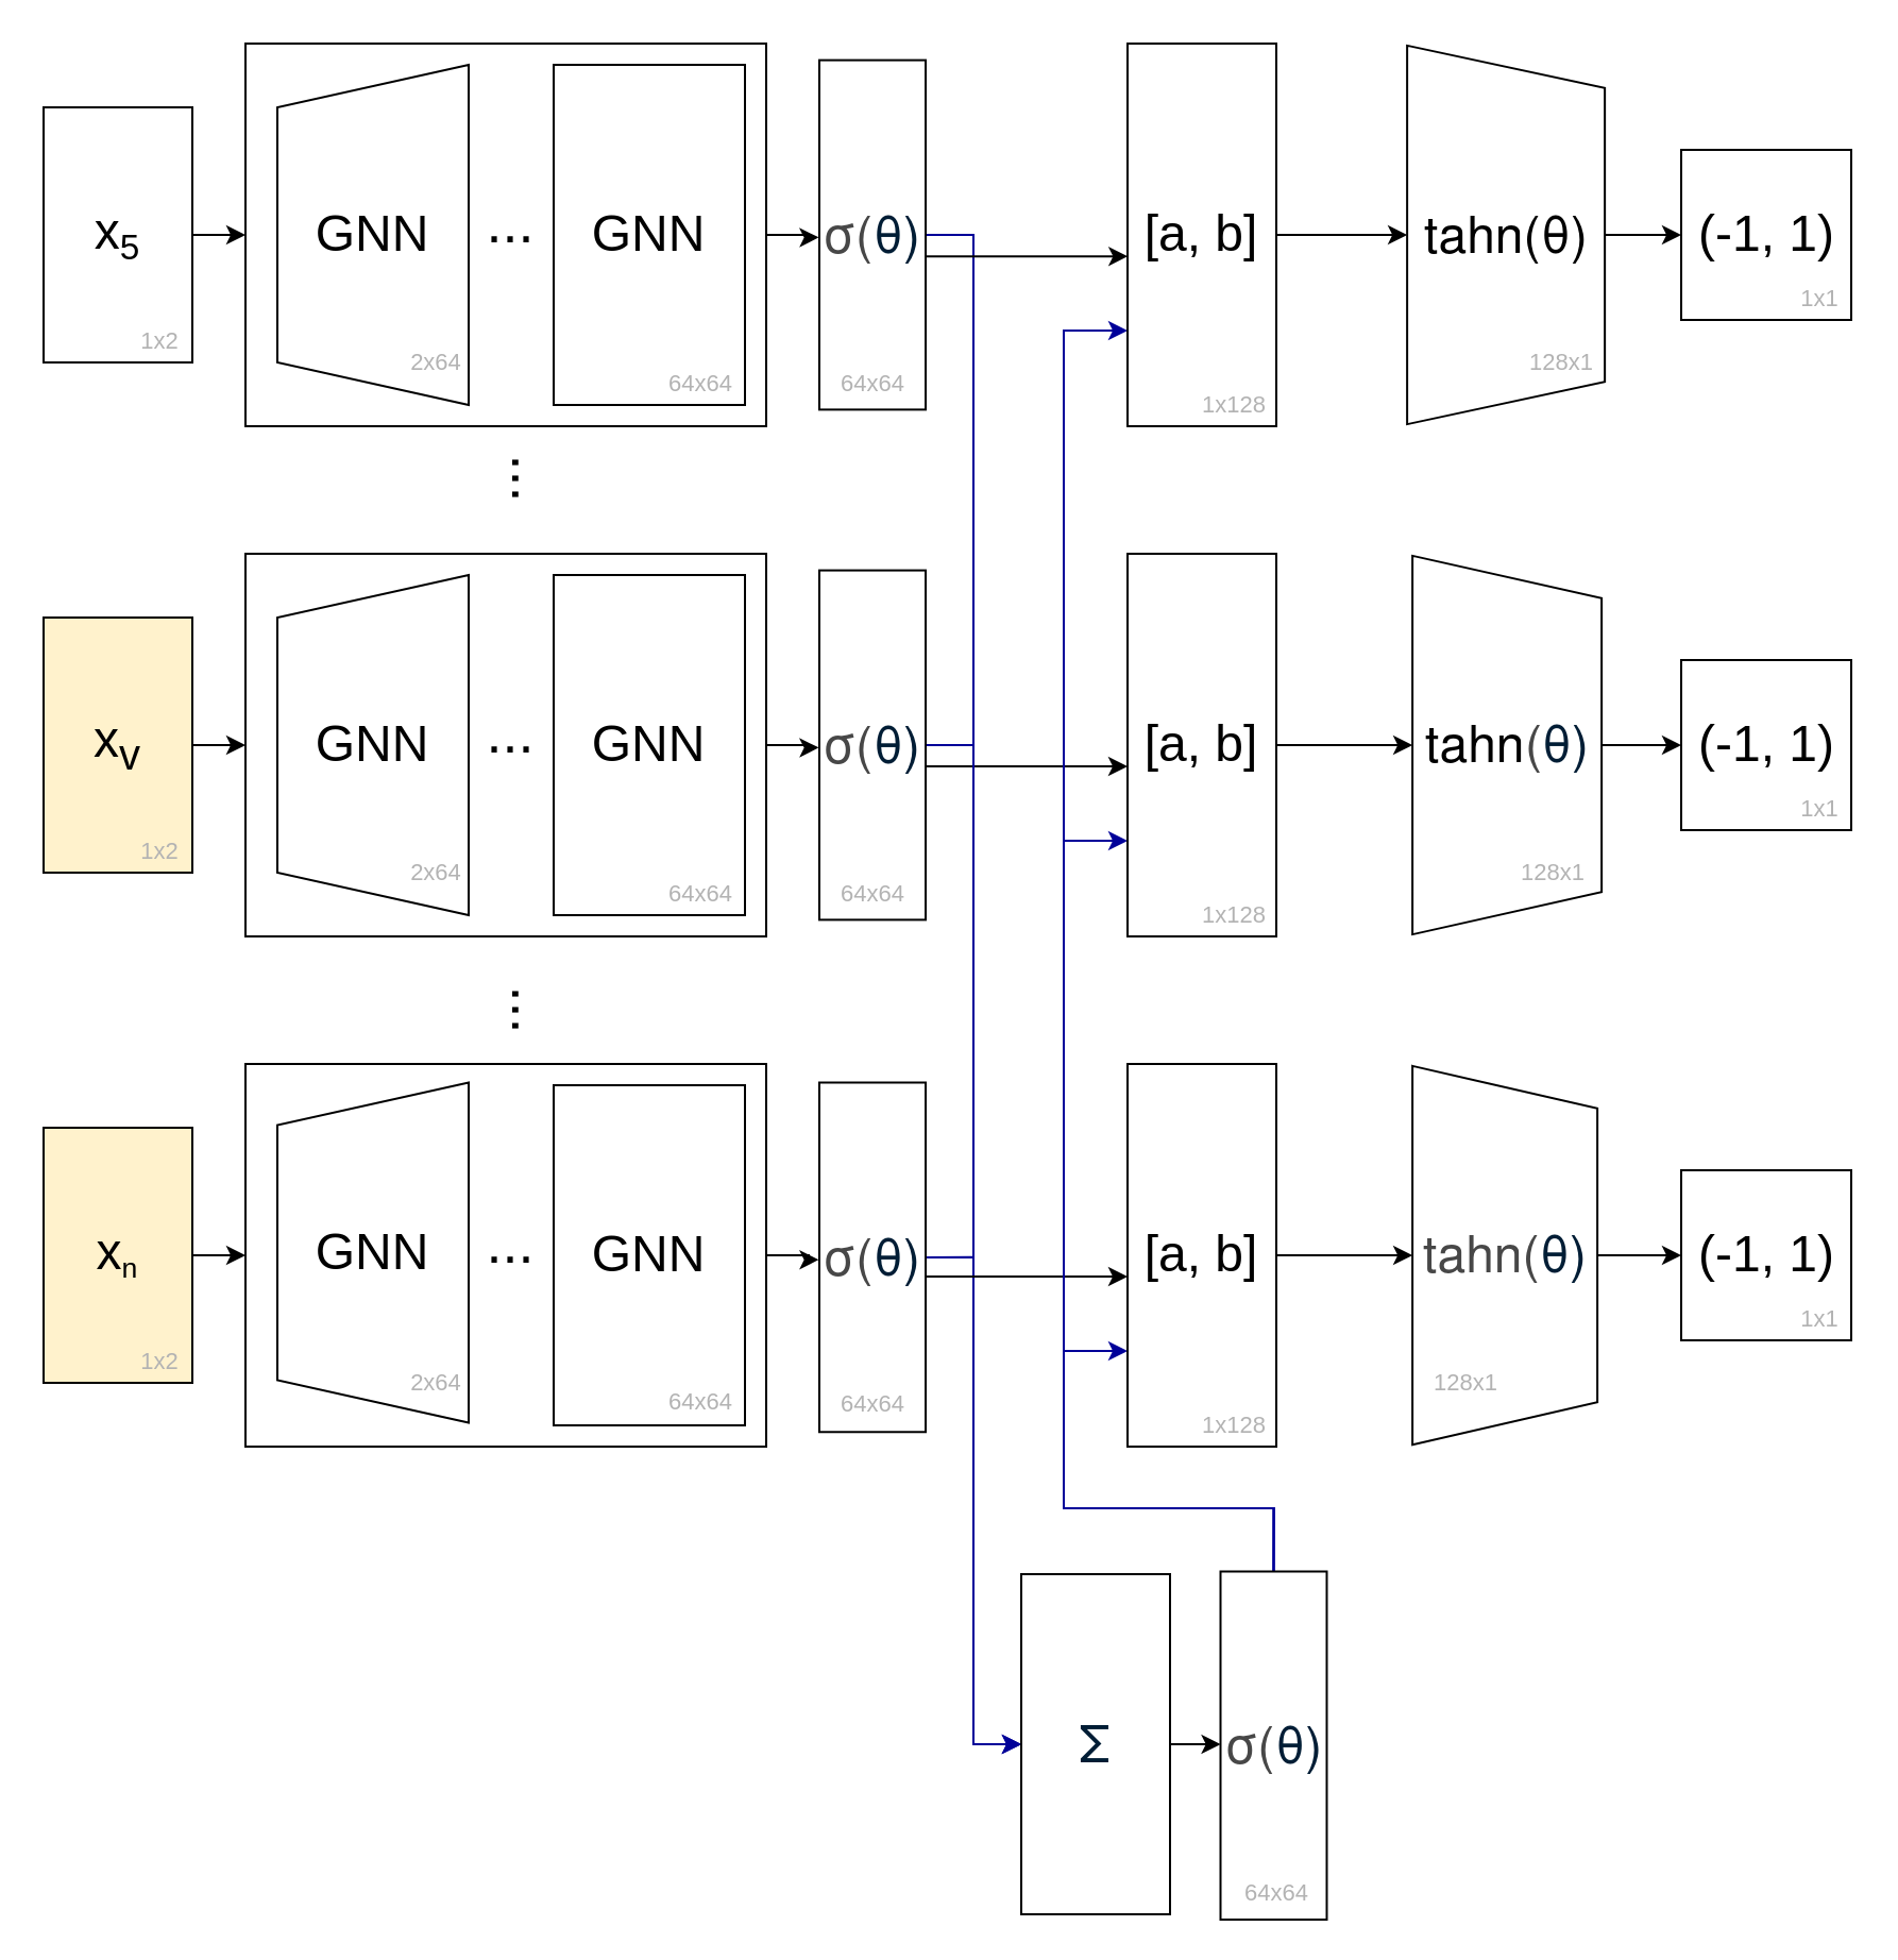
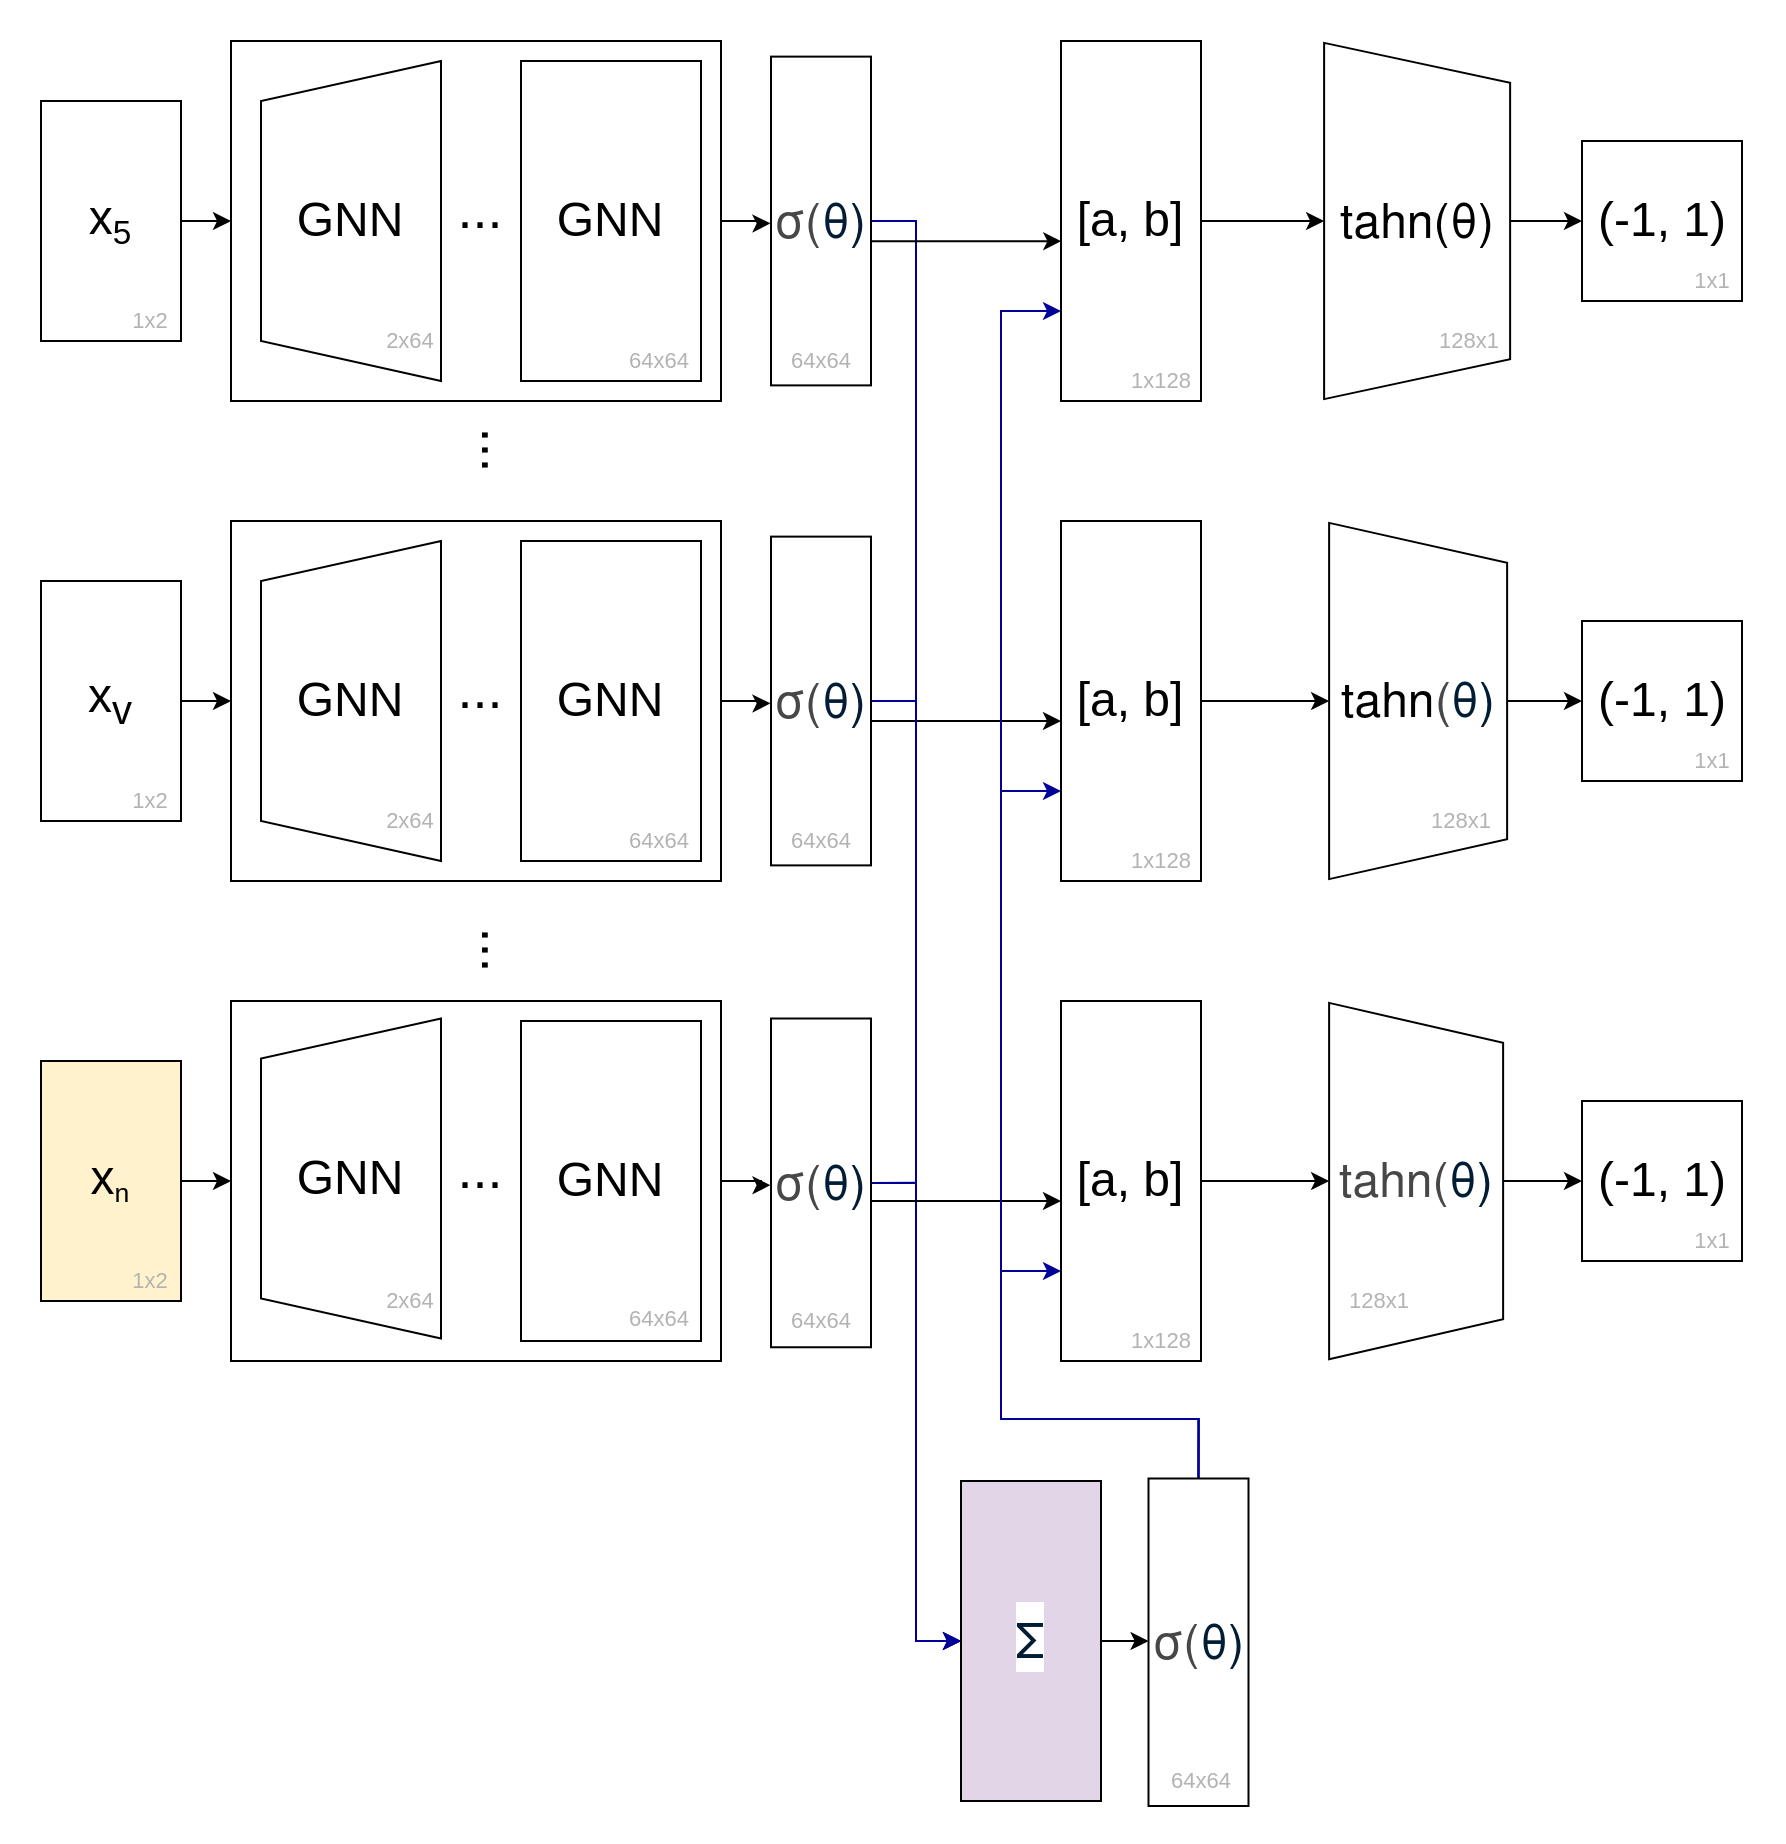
- <mxCell id="6" value="&lt;font style=&quot;font-size: 24px;&quot;&gt;x&lt;sub&gt;v&lt;/sub&gt;&lt;/font&gt;" style="whiteSpace=wrap;html=1;fillColor=#fff2cc;" parent="1" vertex="1"><mxGeometry x="20" y="290" width="70" height="120" as="geometry" /></mxCell>
+ <mxCell id="6" value="&lt;font style=&quot;font-size: 24px;&quot;&gt;x&lt;sub&gt;v&lt;/sub&gt;&lt;/font&gt;" style="whiteSpace=wrap;html=1;" parent="1" vertex="1"><mxGeometry x="20" y="290" width="70" height="120" as="geometry" /></mxCell>
- <mxCell id="33" value="&lt;span style=&quot;text-align: start; caret-color: rgb(0, 29, 53); color: rgb(0, 29, 53); font-family: &amp;quot;Google Sans&amp;quot;, &amp;quot;Helvetica Neue&amp;quot;, sans-serif; background-color: rgb(255, 255, 255);&quot;&gt;Σ&lt;/span&gt;" style="whiteSpace=wrap;html=1;fontSize=24;" parent="1" vertex="1"><mxGeometry x="480" y="740" width="70" height="160" as="geometry" /></mxCell>
+ <mxCell id="33" value="&lt;span style=&quot;text-align: start; caret-color: rgb(0, 29, 53); color: rgb(0, 29, 53); font-family: &amp;quot;Google Sans&amp;quot;, &amp;quot;Helvetica Neue&amp;quot;, sans-serif; background-color: rgb(255, 255, 255);&quot;&gt;Σ&lt;/span&gt;" style="whiteSpace=wrap;html=1;fontSize=24;fillColor=#e1d5e7;" parent="1" vertex="1"><mxGeometry x="480" y="740" width="70" height="160" as="geometry" /></mxCell>
